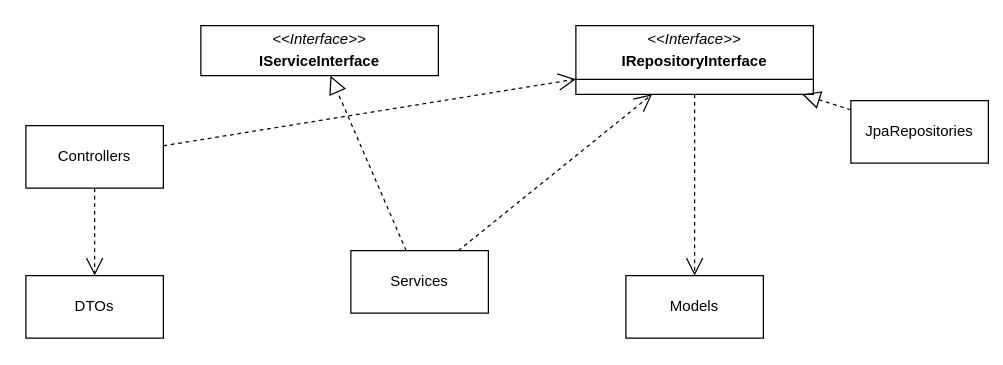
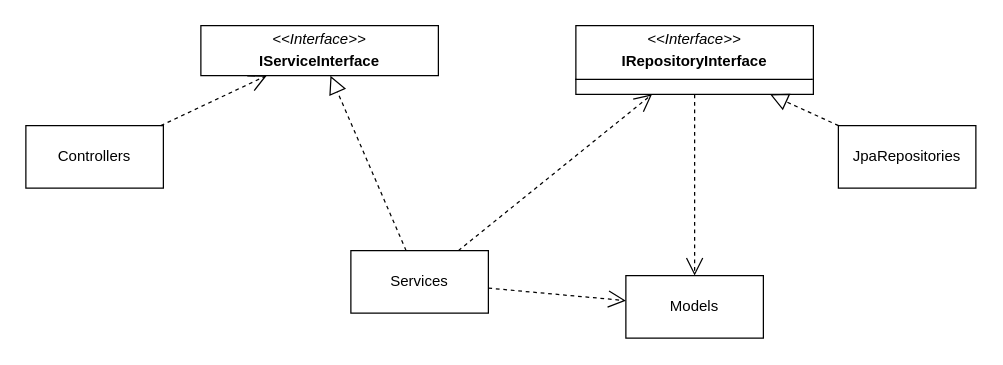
- <mxCell id="14" value="" style="endArrow=open;endSize=12;dashed=1;html=1;rounded=0;" edge="1" parent="1" source="6" target="3"><mxGeometry width="160" relative="1" as="geometry"><mxPoint x="250" y="170" as="sourcePoint" /><mxPoint x="344" y="240" as="targetPoint" /></mxGeometry></mxCell>
+ <mxCell id="14" value="" style="endArrow=open;endSize=12;dashed=1;html=1;rounded=0;" edge="1" parent="1" source="6" target="2"><mxGeometry width="160" relative="1" as="geometry"><mxPoint x="250" y="170" as="sourcePoint" /><mxPoint x="344" y="240" as="targetPoint" /></mxGeometry></mxCell>
- <mxCell id="4" value="JpaRepositories" style="html=1;whiteSpace=wrap;" vertex="1" parent="1"><mxGeometry x="680" y="80" width="110" height="50" as="geometry" /></mxCell>
+ <mxCell id="4" value="JpaRepositories" style="html=1;whiteSpace=wrap;" vertex="1" parent="1"><mxGeometry x="670" y="100" width="110" height="50" as="geometry" /></mxCell>
- <mxCell id="15" value="" style="endArrow=open;endSize=12;dashed=1;html=1;rounded=0;" edge="1" parent="1" source="6" target="8"><mxGeometry width="160" relative="1" as="geometry"><mxPoint x="190" y="200" as="sourcePoint" /><mxPoint x="275" y="160" as="targetPoint" /></mxGeometry></mxCell>
+ <mxCell id="9" value="" style="endArrow=open;endSize=12;dashed=1;html=1;rounded=0;" edge="1" parent="1" source="5" target="7"><mxGeometry width="160" relative="1" as="geometry"><mxPoint x="300" y="130" as="sourcePoint" /><mxPoint x="460" y="130" as="targetPoint" /></mxGeometry></mxCell>
- <mxCell id="8" value="DTOs" style="html=1;whiteSpace=wrap;" vertex="1" parent="1"><mxGeometry x="20" y="220" width="110" height="50" as="geometry" /></mxCell>
